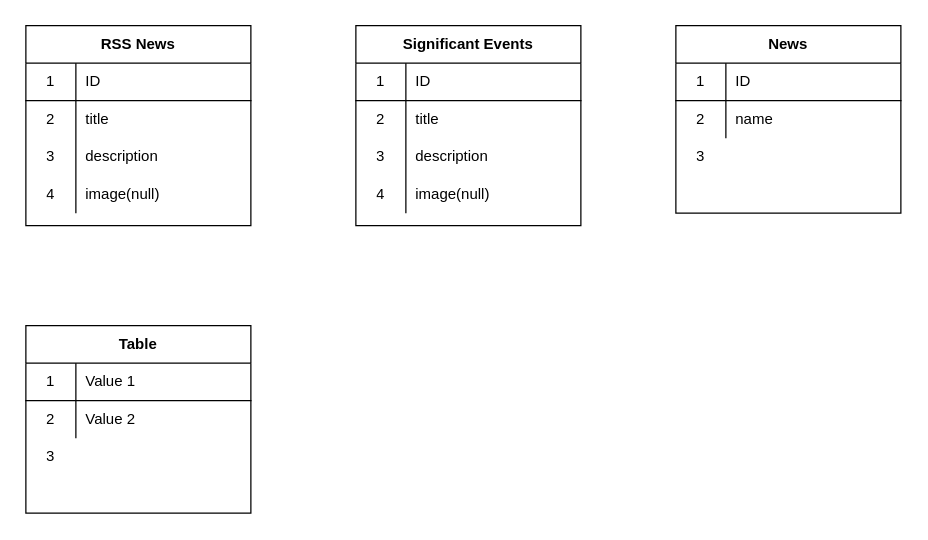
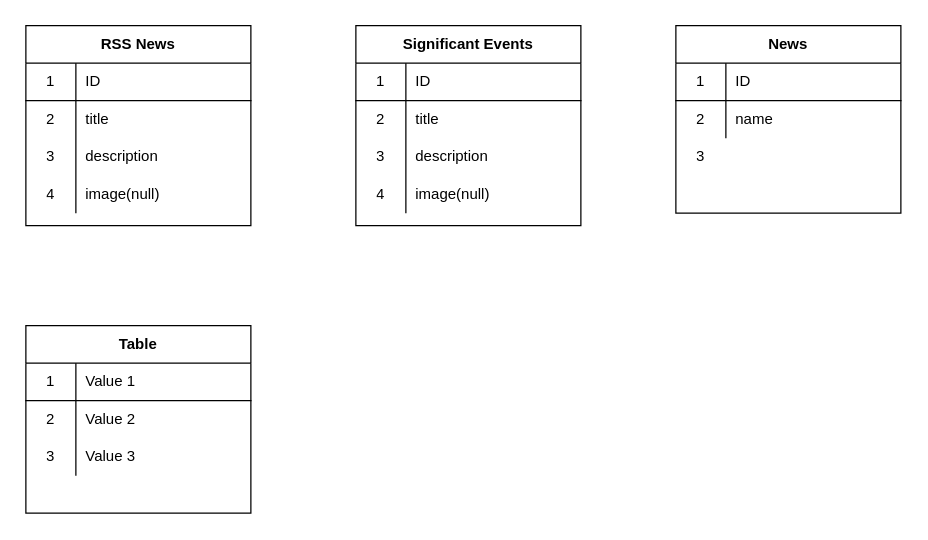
+ <mxCell id="46" value="Value 3" style="shape=partialRectangle;html=1;whiteSpace=wrap;connectable=0;fillColor=none;top=0;left=0;bottom=0;right=0;align=left;spacingLeft=6;overflow=hidden;" vertex="1" parent="44"><mxGeometry x="40" width="140" height="30" as="geometry" /></mxCell>
